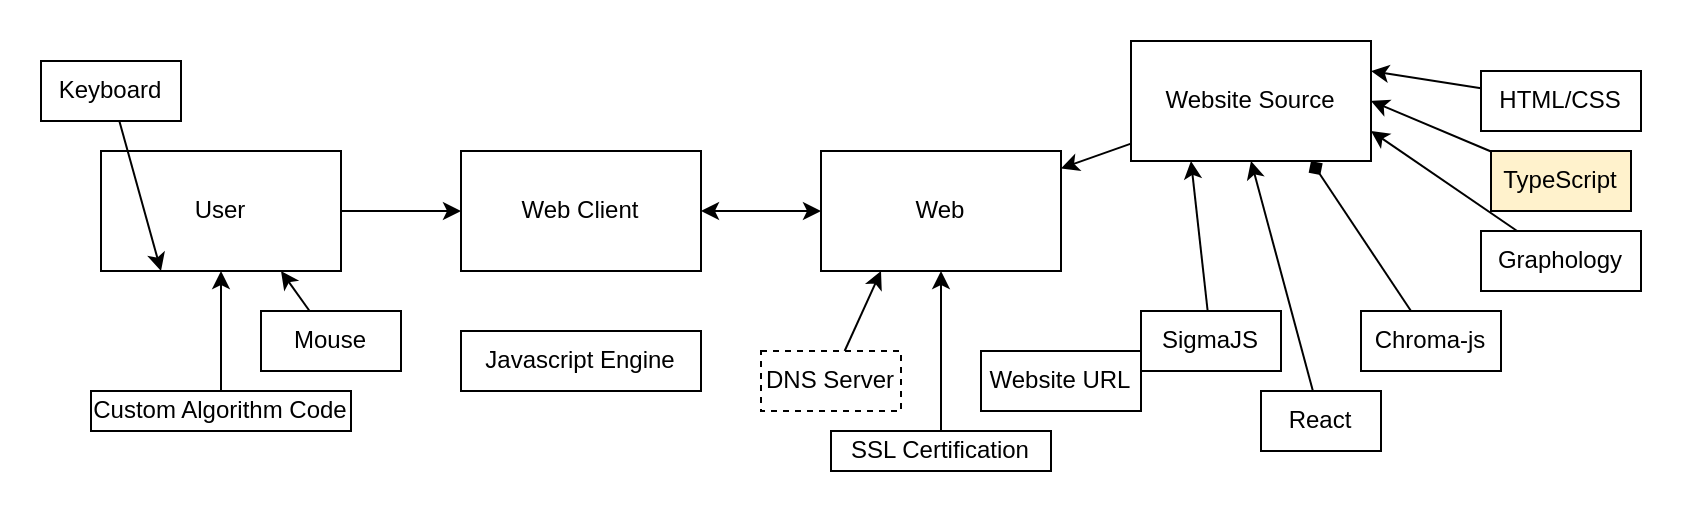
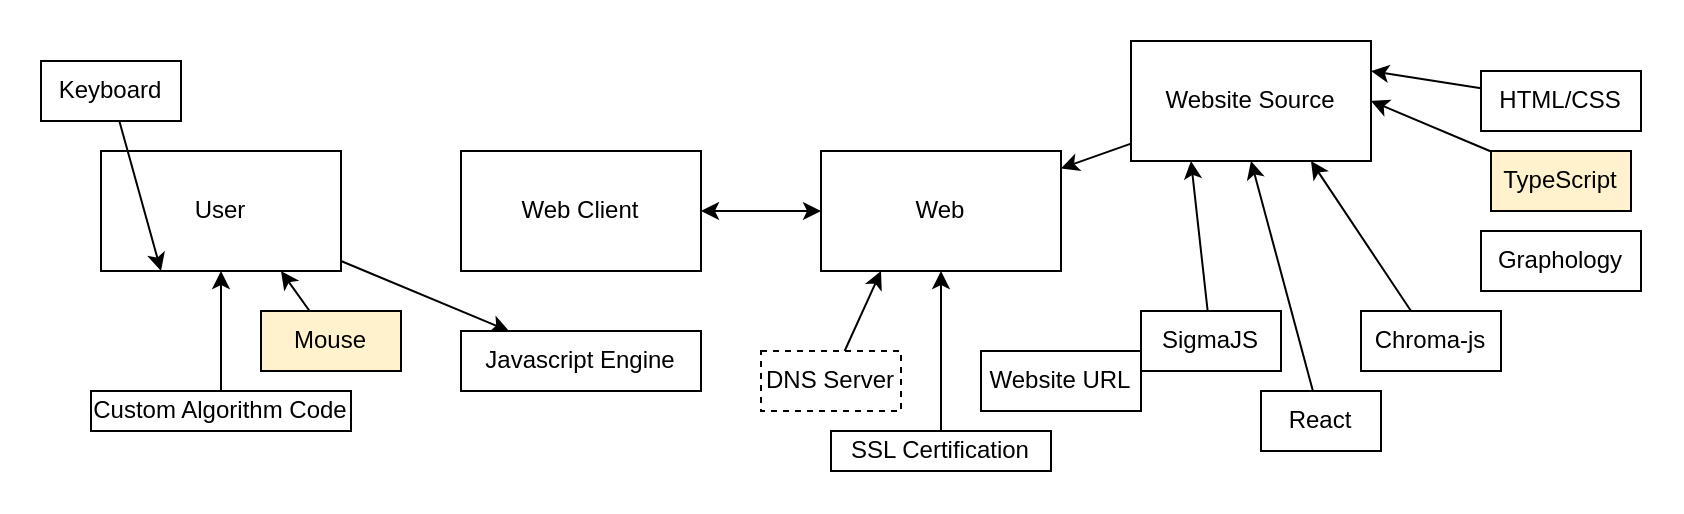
- <mxCell id="25" style="edgeStyle=none;html=1;entryX=0.75;entryY=1;entryDx=0;entryDy=0;endArrow=diamond;" edge="1" parent="1" source="26" target="8"><mxGeometry relative="1" as="geometry" /></mxCell>
+ <mxCell id="25" style="edgeStyle=none;html=1;entryX=0.75;entryY=1;entryDx=0;entryDy=0;" edge="1" parent="1" source="26" target="8"><mxGeometry relative="1" as="geometry" /></mxCell>
- <mxCell id="27" style="edgeStyle=none;html=1;entryX=1;entryY=0.75;entryDx=0;entryDy=0;" edge="1" parent="1" source="28" target="8"><mxGeometry relative="1" as="geometry" /></mxCell>
- <mxCell id="2" value="" style="edgeStyle=none;html=1;" edge="1" parent="1" source="3" target="5"><mxGeometry relative="1" as="geometry" /></mxCell>
+ <mxCell id="2" value="" style="edgeStyle=none;html=1;" edge="1" parent="1" source="3" target="15"><mxGeometry relative="1" as="geometry" /></mxCell>
- <mxCell id="12" value="Mouse" style="whiteSpace=wrap;html=1;" vertex="1" parent="1"><mxGeometry x="130" y="155" width="70" height="30" as="geometry" /></mxCell>
+ <mxCell id="12" value="Mouse" style="whiteSpace=wrap;html=1;fillColor=#fff2cc;" vertex="1" parent="1"><mxGeometry x="130" y="155" width="70" height="30" as="geometry" /></mxCell>
